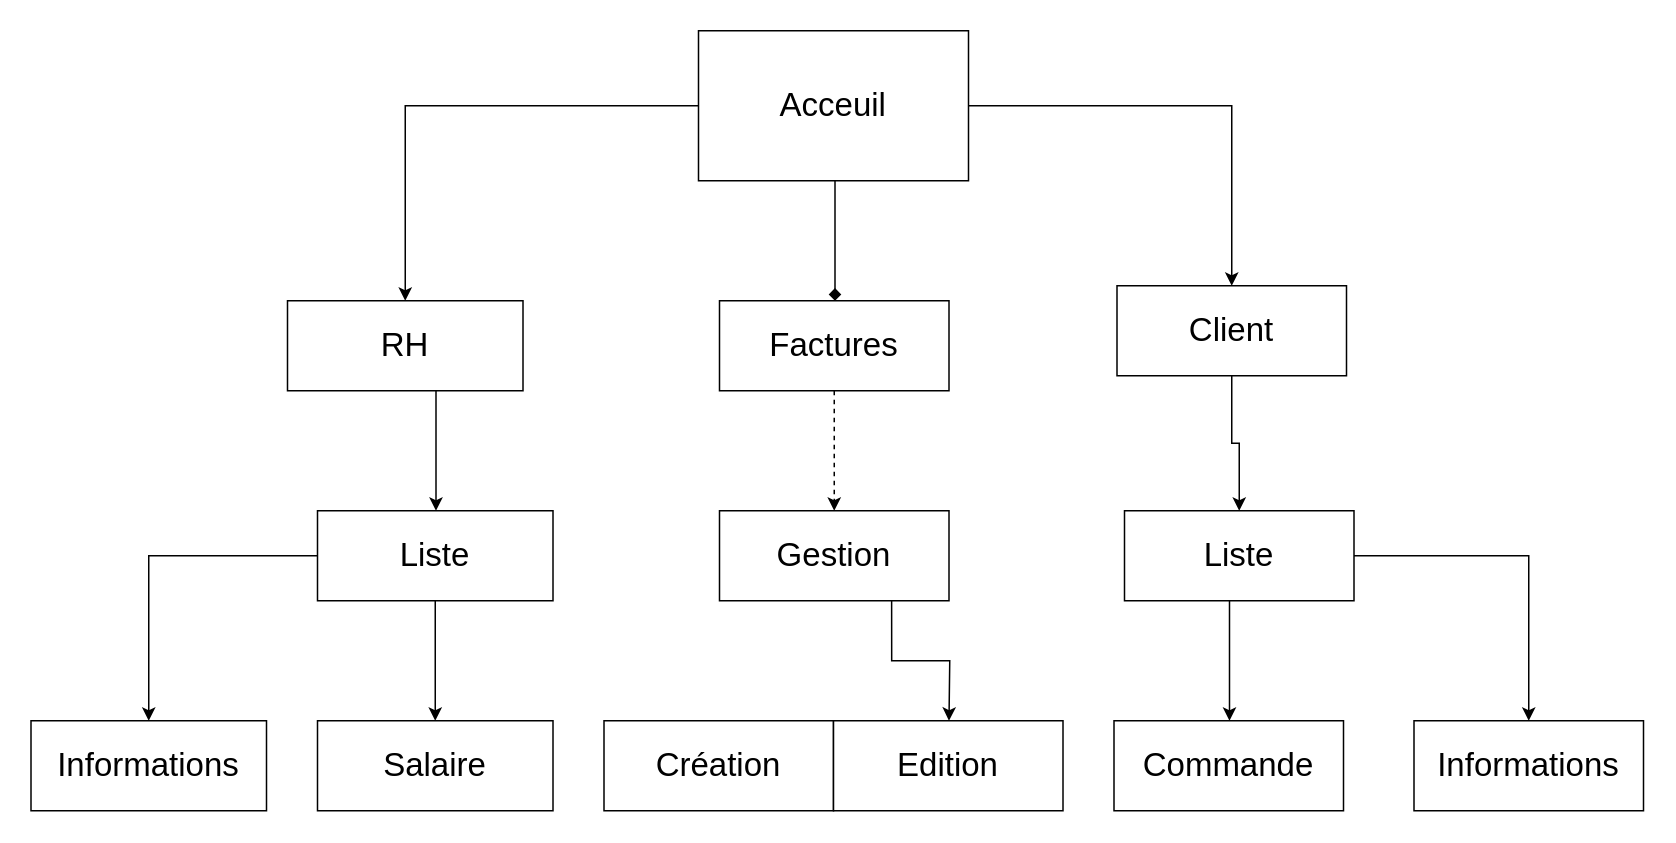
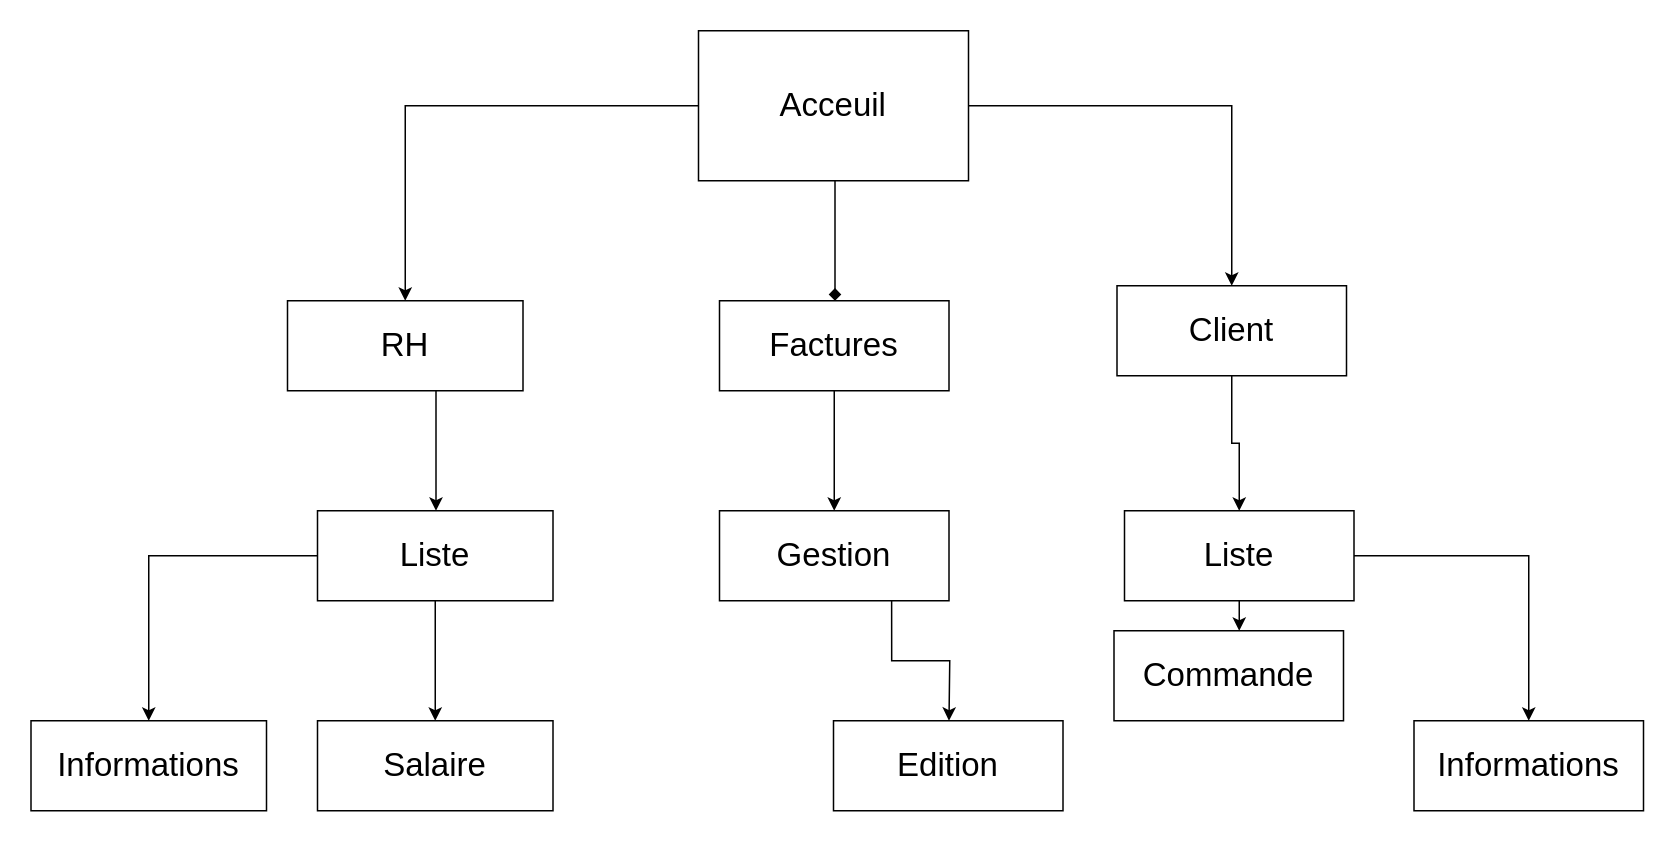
- <mxCell id="20" value="" style="edgeStyle=orthogonalEdgeStyle;rounded=0;orthogonalLoop=1;jettySize=auto;html=1;dashed=1;" edge="1" parent="1" source="21" target="23"><mxGeometry relative="1" as="geometry"><Array as="points"><mxPoint x="555" y="350" /><mxPoint x="555" y="350" /></Array></mxGeometry></mxCell>
+ <mxCell id="20" value="" style="edgeStyle=orthogonalEdgeStyle;rounded=0;orthogonalLoop=1;jettySize=auto;html=1;" edge="1" parent="1" source="21" target="23"><mxGeometry relative="1" as="geometry"><Array as="points"><mxPoint x="555" y="350" /><mxPoint x="555" y="350" /></Array></mxGeometry></mxCell>
- <mxCell id="24" value="&lt;font style=&quot;font-size: 22px&quot;&gt;Création&lt;/font&gt;" style="rounded=0;whiteSpace=wrap;html=1;" vertex="1" parent="1"><mxGeometry x="402" y="480" width="153" height="60" as="geometry" /></mxCell>
- <mxCell id="12" value="&lt;font style=&quot;font-size: 22px&quot;&gt;Commande&lt;/font&gt;" style="rounded=0;whiteSpace=wrap;html=1;" vertex="1" parent="1"><mxGeometry x="742" y="480" width="153" height="60" as="geometry" /></mxCell>
+ <mxCell id="12" value="&lt;font style=&quot;font-size: 22px&quot;&gt;Commande&lt;/font&gt;" style="rounded=0;whiteSpace=wrap;html=1;" vertex="1" parent="1"><mxGeometry x="742" y="420" width="153" height="60" as="geometry" /></mxCell>
